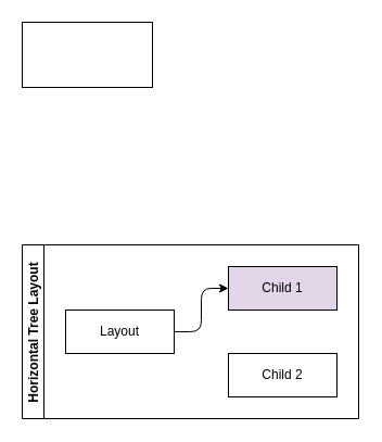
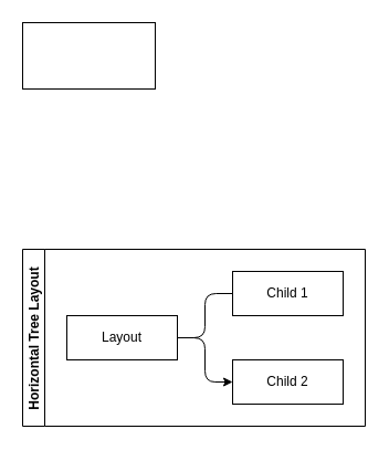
- <mxCell id="6" value="" style="edgeStyle=elbowEdgeStyle;elbow=horizontal;html=1;rounded=1;curved=0;sourcePerimeterSpacing=0;targetPerimeterSpacing=0;startSize=6;endSize=6;" edge="1" parent="3" source="4" target="5"><mxGeometry relative="1" as="geometry" /></mxCell>
+ <mxCell id="6" value="" style="edgeStyle=elbowEdgeStyle;elbow=horizontal;html=1;rounded=1;curved=0;sourcePerimeterSpacing=0;targetPerimeterSpacing=0;startSize=6;endSize=6;endArrow=none;" edge="1" parent="3" source="4" target="5"><mxGeometry relative="1" as="geometry" /></mxCell>
- <mxCell id="5" value="Child 1" style="whiteSpace=wrap;html=1;fillColor=#e1d5e7;" vertex="1" parent="3"><mxGeometry x="190" y="20" width="100" height="40" as="geometry" /></mxCell>
+ <mxCell id="5" value="Child 1" style="whiteSpace=wrap;html=1;" vertex="1" parent="3"><mxGeometry x="190" y="20" width="100" height="40" as="geometry" /></mxCell>
+ <mxCell id="8" value="" style="edgeStyle=elbowEdgeStyle;elbow=horizontal;html=1;rounded=1;curved=0;sourcePerimeterSpacing=0;targetPerimeterSpacing=0;startSize=6;endSize=6;" edge="1" parent="3" source="4" target="7"><mxGeometry relative="1" as="geometry" /></mxCell>
